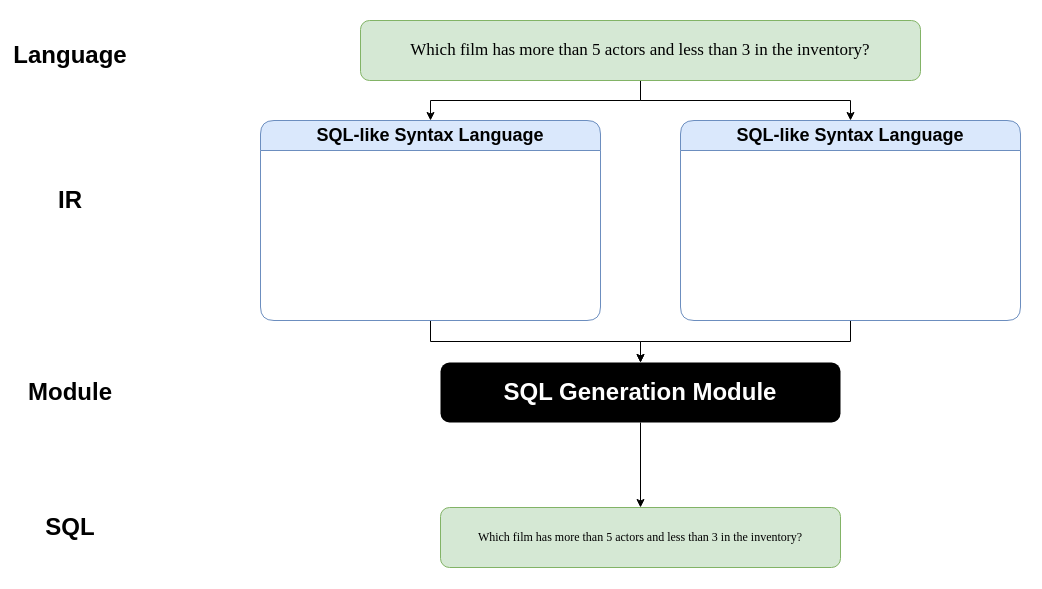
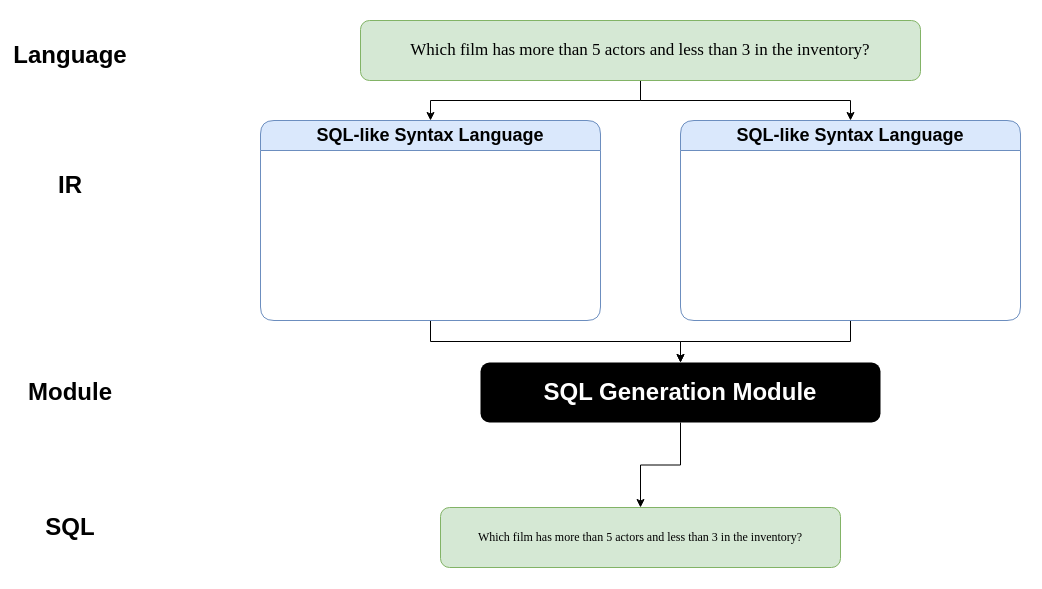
- <mxCell id="7" value="IR" style="text;html=1;align=center;verticalAlign=middle;whiteSpace=wrap;rounded=0;fontSize=24;fontStyle=1" vertex="1" parent="1"><mxGeometry x="20" y="175" width="100" height="50" as="geometry" /></mxCell>
+ <mxCell id="7" value="IR" style="text;html=1;align=center;verticalAlign=middle;whiteSpace=wrap;rounded=0;fontSize=24;fontStyle=1" vertex="1" parent="1"><mxGeometry x="20" y="160" width="100" height="50" as="geometry" /></mxCell>
- <mxCell id="13" value="&lt;div class=&quot;page&quot; title=&quot;Page 2&quot; style=&quot;caret-color: rgb(0, 0, 0); text-align: start; font-size: 24px;&quot;&gt;&lt;div style=&quot;font-size: 24px;&quot; class=&quot;layoutArea&quot;&gt;&lt;div style=&quot;font-size: 24px;&quot; class=&quot;column&quot;&gt;&lt;p style=&quot;font-size: 24px;&quot;&gt;&lt;span style=&quot;font-size: 24px;&quot;&gt;SQL Generation Module&lt;/span&gt;&lt;/p&gt;&lt;/div&gt;&lt;/div&gt;&lt;/div&gt;" style="rounded=1;whiteSpace=wrap;html=1;fillColor=#000000;strokeColor=none;fontFamily=Helvetica;fontSize=24;fontStyle=1;fontColor=#FFFFFF;" vertex="1" parent="1"><mxGeometry x="440" y="362" width="400" height="60" as="geometry" /></mxCell>
+ <mxCell id="13" value="&lt;div class=&quot;page&quot; title=&quot;Page 2&quot; style=&quot;caret-color: rgb(0, 0, 0); text-align: start; font-size: 24px;&quot;&gt;&lt;div style=&quot;font-size: 24px;&quot; class=&quot;layoutArea&quot;&gt;&lt;div style=&quot;font-size: 24px;&quot; class=&quot;column&quot;&gt;&lt;p style=&quot;font-size: 24px;&quot;&gt;&lt;span style=&quot;font-size: 24px;&quot;&gt;SQL Generation Module&lt;/span&gt;&lt;/p&gt;&lt;/div&gt;&lt;/div&gt;&lt;/div&gt;" style="rounded=1;whiteSpace=wrap;html=1;fillColor=#000000;strokeColor=none;fontFamily=Helvetica;fontSize=24;fontStyle=1;fontColor=#FFFFFF;" vertex="1" parent="1"><mxGeometry x="480" y="362" width="400" height="60" as="geometry" /></mxCell>
